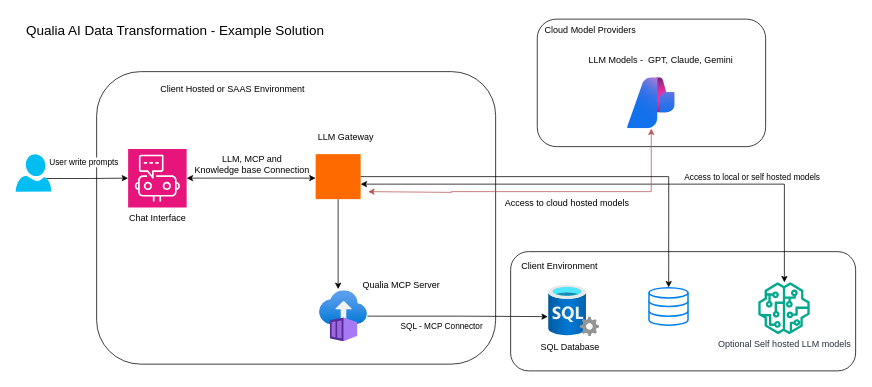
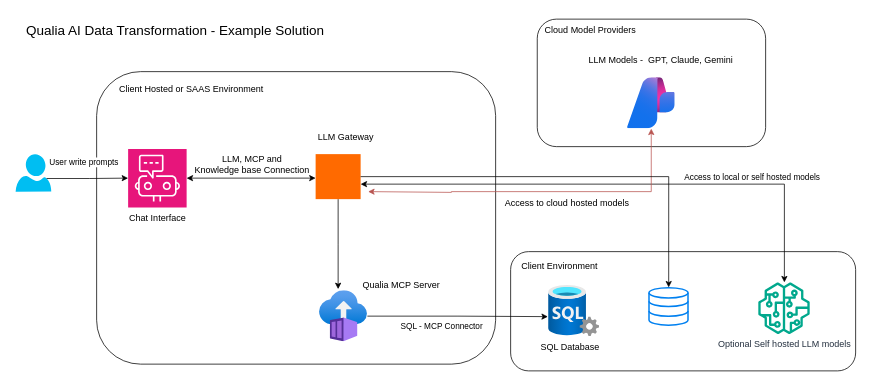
- <mxCell id="27" value="Client Hosted or SAAS Environment" style="text;html=1;align=center;verticalAlign=middle;resizable=0;points=[];autosize=1;strokeColor=none;fillColor=none;" vertex="1" parent="1"><mxGeometry x="199" y="103" width="220" height="30" as="geometry" /></mxCell>
+ <mxCell id="27" value="Client Hosted or SAAS Environment" style="text;html=1;align=center;verticalAlign=middle;resizable=0;points=[];autosize=1;strokeColor=none;fillColor=none;" vertex="1" parent="1"><mxGeometry x="144" y="103" width="220" height="30" as="geometry" /></mxCell>
